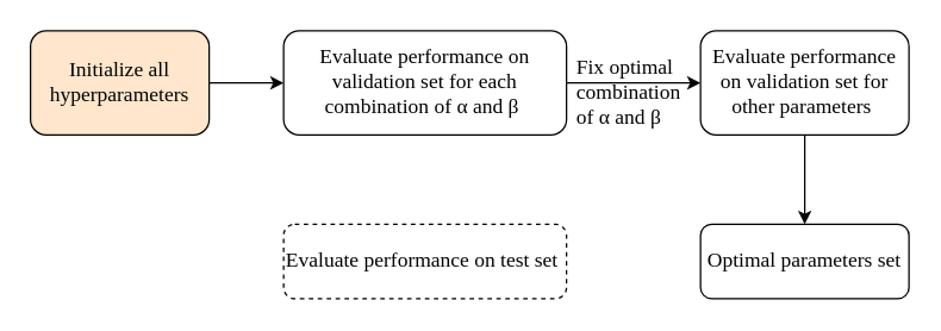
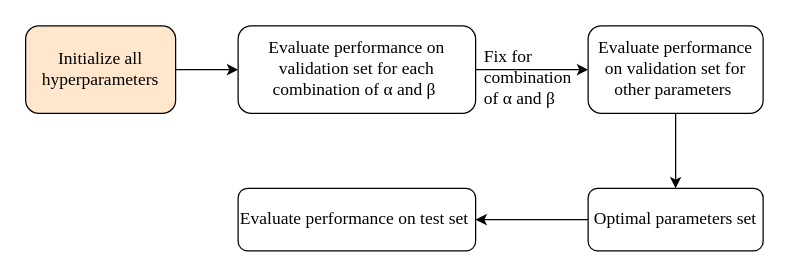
- <mxCell id="10" value="&lt;div style=&quot;&quot;&gt;Fix optimal combination of&amp;nbsp;&lt;span style=&quot;&quot;&gt;α and β&lt;/span&gt;&lt;/div&gt;" style="text;whiteSpace=wrap;html=1;fontFamily=Times New Roman;fontSize=14;align=left;" vertex="1" parent="1"><mxGeometry x="385" y="30" width="90" height="50" as="geometry" /></mxCell>
+ <mxCell id="10" value="&lt;div style=&quot;&quot;&gt;Fix for combination of&amp;nbsp;&lt;span style=&quot;&quot;&gt;α and β&lt;/span&gt;&lt;/div&gt;" style="text;whiteSpace=wrap;html=1;fontFamily=Times New Roman;fontSize=14;align=left;" vertex="1" parent="1"><mxGeometry x="385" y="30" width="90" height="50" as="geometry" /></mxCell>
- <mxCell id="11" value="Evaluate performance on test set&amp;nbsp;" style="rounded=1;whiteSpace=wrap;html=1;fontSize=14;glass=0;strokeWidth=1;shadow=0;fontFamily=Times New Roman;dashed=1;" vertex="1" parent="1"><mxGeometry x="190" y="150" width="190" height="50" as="geometry" /></mxCell>
+ <mxCell id="11" value="Evaluate performance on test set&amp;nbsp;" style="rounded=1;whiteSpace=wrap;html=1;fontSize=14;glass=0;strokeWidth=1;shadow=0;fontFamily=Times New Roman;" vertex="1" parent="1"><mxGeometry x="190" y="150" width="190" height="50" as="geometry" /></mxCell>
+ <mxCell id="8" value="" style="edgeStyle=orthogonalEdgeStyle;rounded=0;orthogonalLoop=1;jettySize=auto;html=1;" edge="1" parent="1" source="9" target="11"><mxGeometry relative="1" as="geometry" /></mxCell>
